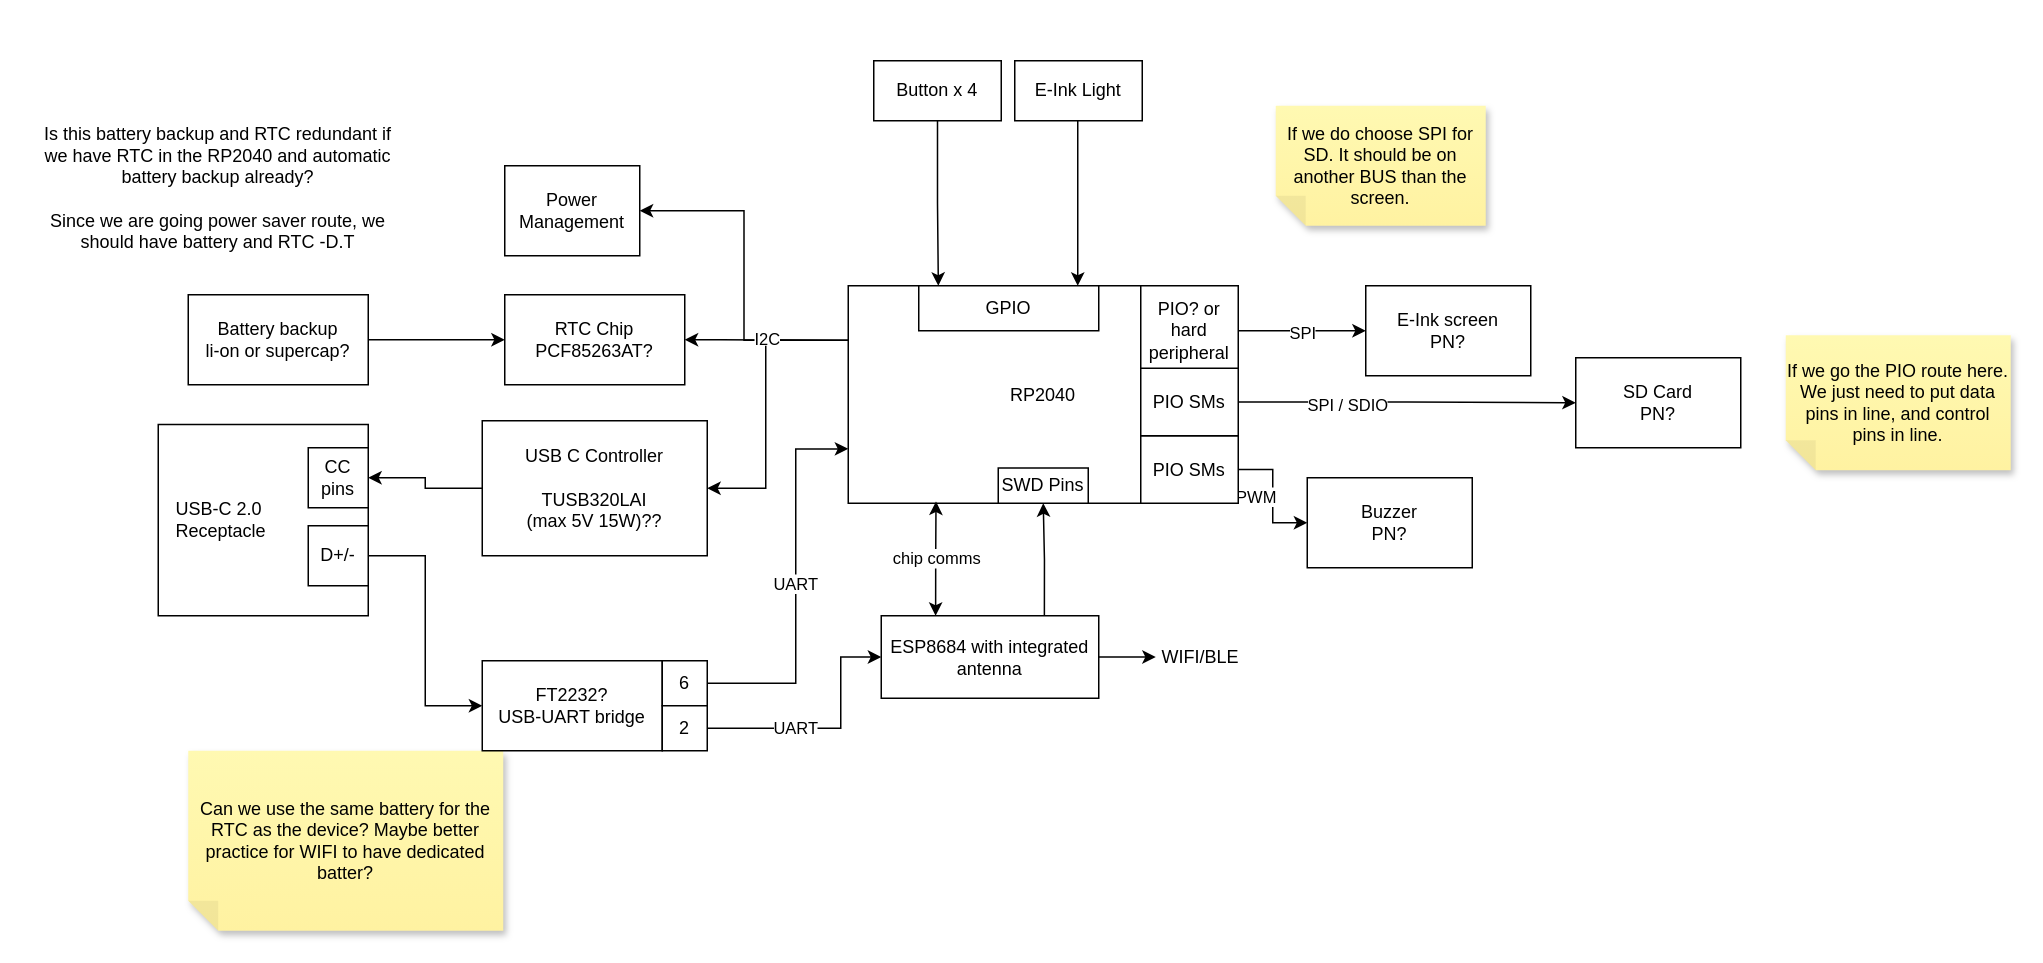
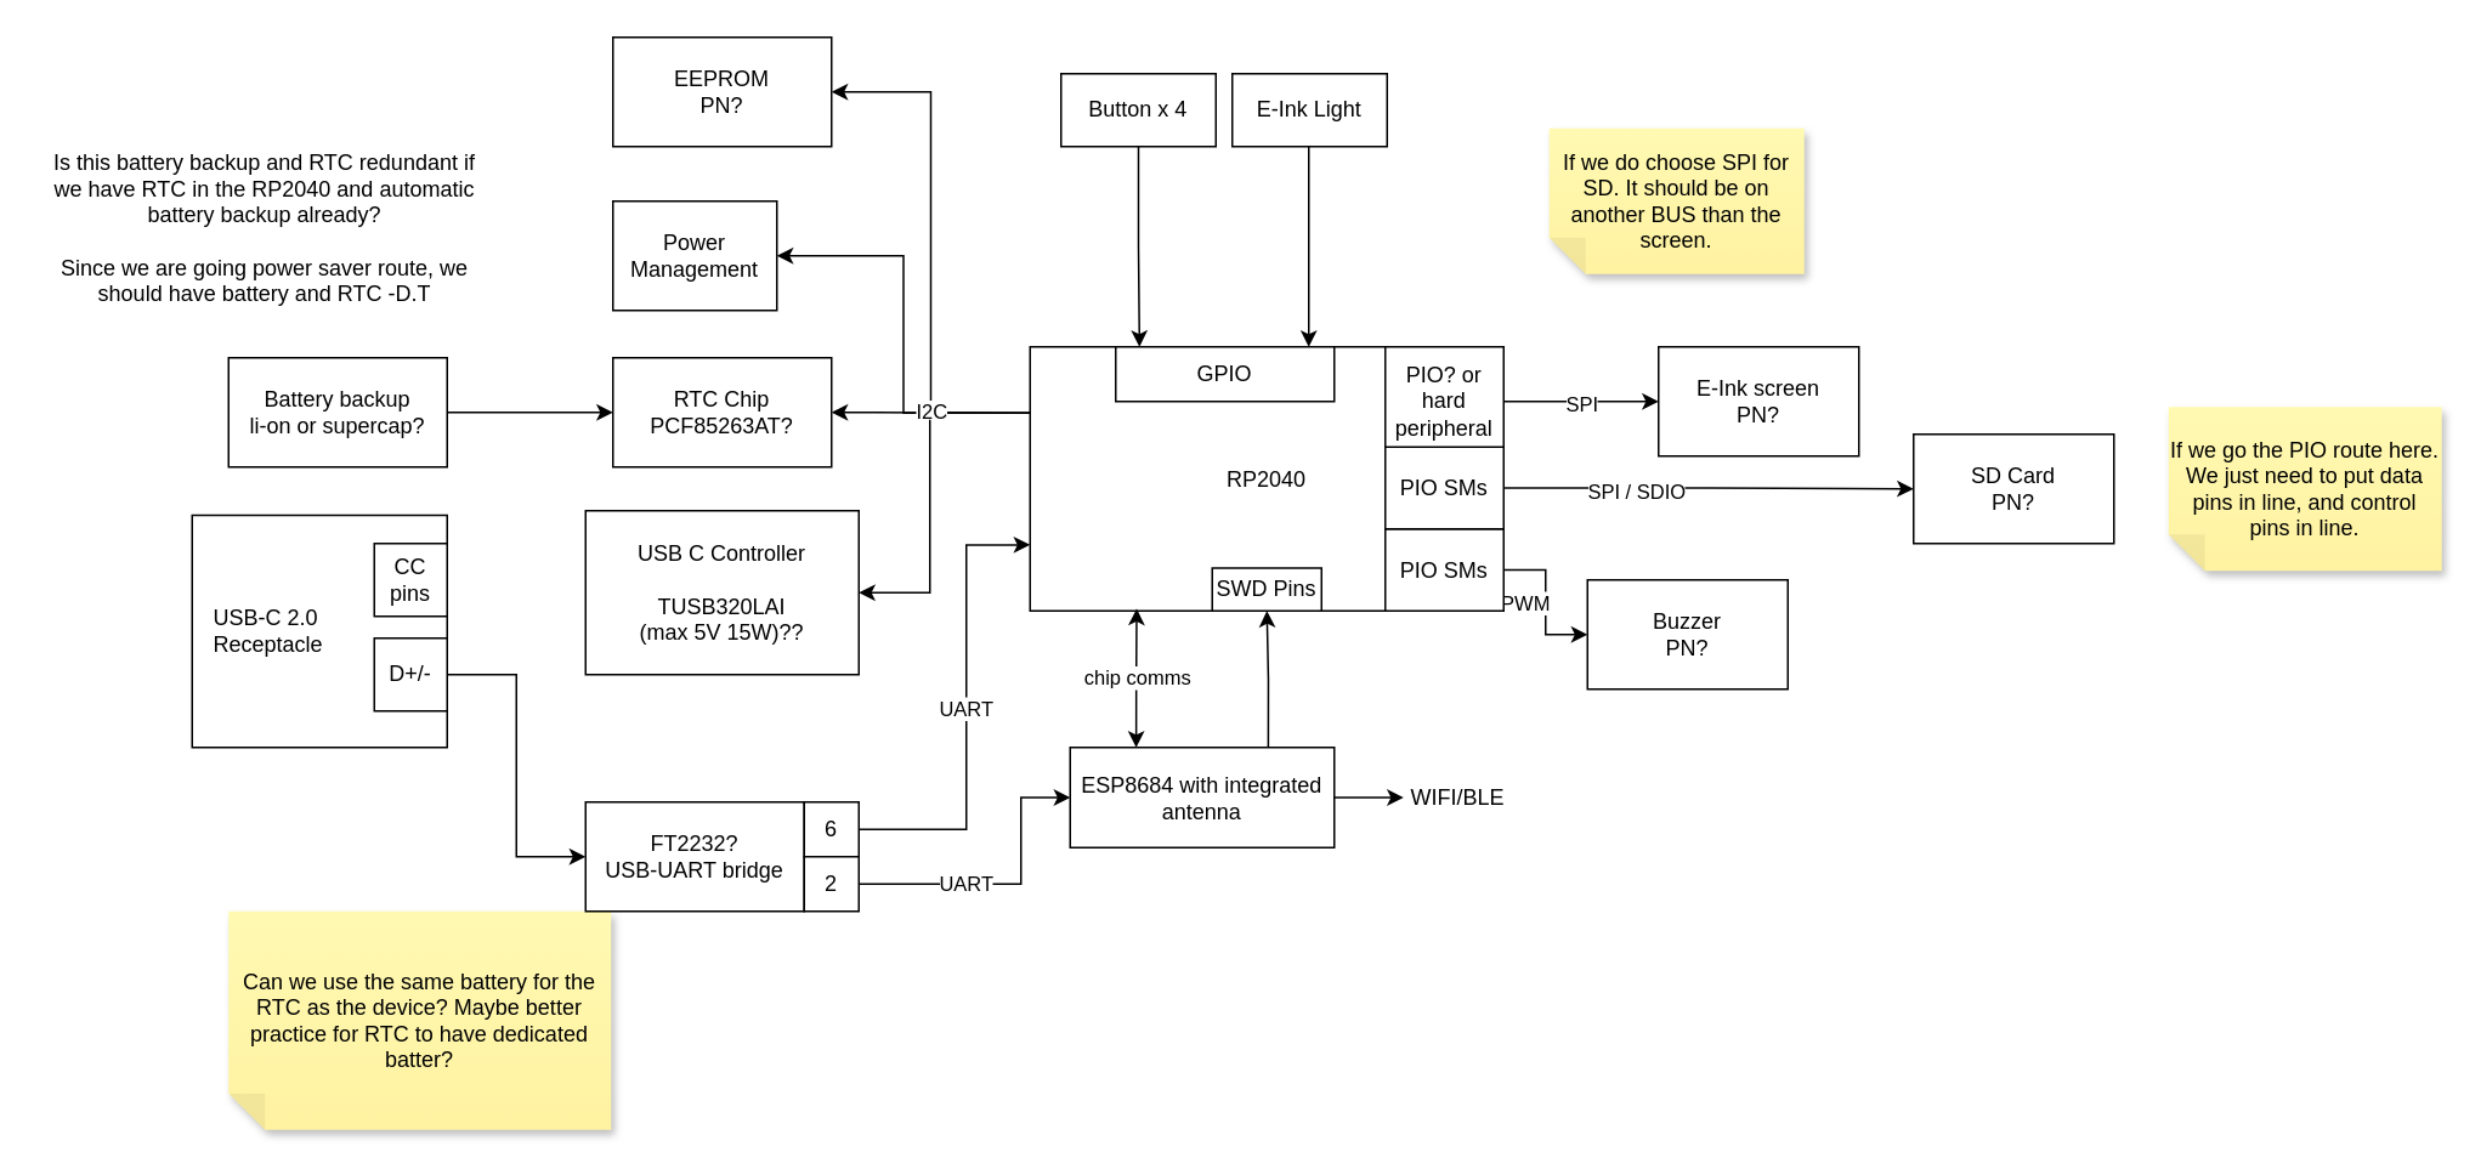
+ <mxCell id="26" value="&lt;span style=&quot;font-weight: normal;&quot;&gt;EEPROM&lt;br&gt;PN?&lt;/span&gt;" style="rounded=0;whiteSpace=wrap;html=1;fontStyle=1" parent="1" vertex="1"><mxGeometry x="336" y="20" width="120" height="60" as="geometry" /></mxCell>
+ <mxCell id="5" style="edgeStyle=orthogonalEdgeStyle;rounded=0;orthogonalLoop=1;jettySize=auto;html=1;entryX=1;entryY=0.5;entryDx=0;entryDy=0;exitX=0;exitY=0.25;exitDx=0;exitDy=0;" parent="1" source="7" target="26" edge="1"><mxGeometry relative="1" as="geometry" /></mxCell>
- <mxCell id="44" style="edgeStyle=orthogonalEdgeStyle;rounded=0;orthogonalLoop=1;jettySize=auto;html=1;entryX=1;entryY=0.5;entryDx=0;entryDy=0;" edge="1" parent="1" source="45" target="43"><mxGeometry relative="1" as="geometry" /></mxCell>
- <mxCell id="42" value="Can we use the same battery for the RTC as the device? Maybe better practice for WIFI to have dedicated batter?" style="shape=note;whiteSpace=wrap;html=1;backgroundOutline=1;fontColor=#000000;darkOpacity=0.05;fillColor=#FFF9B2;strokeColor=none;fillStyle=solid;direction=west;gradientDirection=north;gradientColor=#FFF2A1;shadow=1;size=20;pointerEvents=1;" parent="1" vertex="1"><mxGeometry x="125" y="500" width="210" height="120" as="geometry" /></mxCell>
+ <mxCell id="42" value="Can we use the same battery for the RTC as the device? Maybe better practice for RTC to have dedicated batter?" style="shape=note;whiteSpace=wrap;html=1;backgroundOutline=1;fontColor=#000000;darkOpacity=0.05;fillColor=#FFF9B2;strokeColor=none;fillStyle=solid;direction=west;gradientDirection=north;gradientColor=#FFF2A1;shadow=1;size=20;pointerEvents=1;" parent="1" vertex="1"><mxGeometry x="125" y="500" width="210" height="120" as="geometry" /></mxCell>
